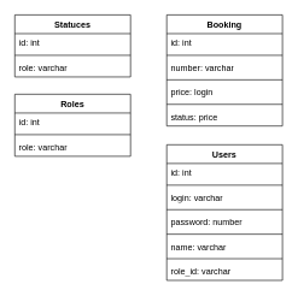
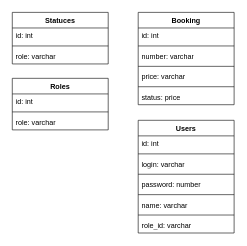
- <mxCell id="15" value="price: login" style="text;strokeColor=none;fillColor=none;align=left;verticalAlign=top;spacingLeft=4;spacingRight=4;overflow=hidden;rotatable=0;points=[[0,0.5],[1,0.5]];portConstraint=eastwest;whiteSpace=wrap;html=1;" vertex="1" parent="10"><mxGeometry y="94" width="160" height="26" as="geometry" /></mxCell>
+ <mxCell id="15" value="price: varchar" style="text;strokeColor=none;fillColor=none;align=left;verticalAlign=top;spacingLeft=4;spacingRight=4;overflow=hidden;rotatable=0;points=[[0,0.5],[1,0.5]];portConstraint=eastwest;whiteSpace=wrap;html=1;" vertex="1" parent="10"><mxGeometry y="94" width="160" height="26" as="geometry" /></mxCell>
